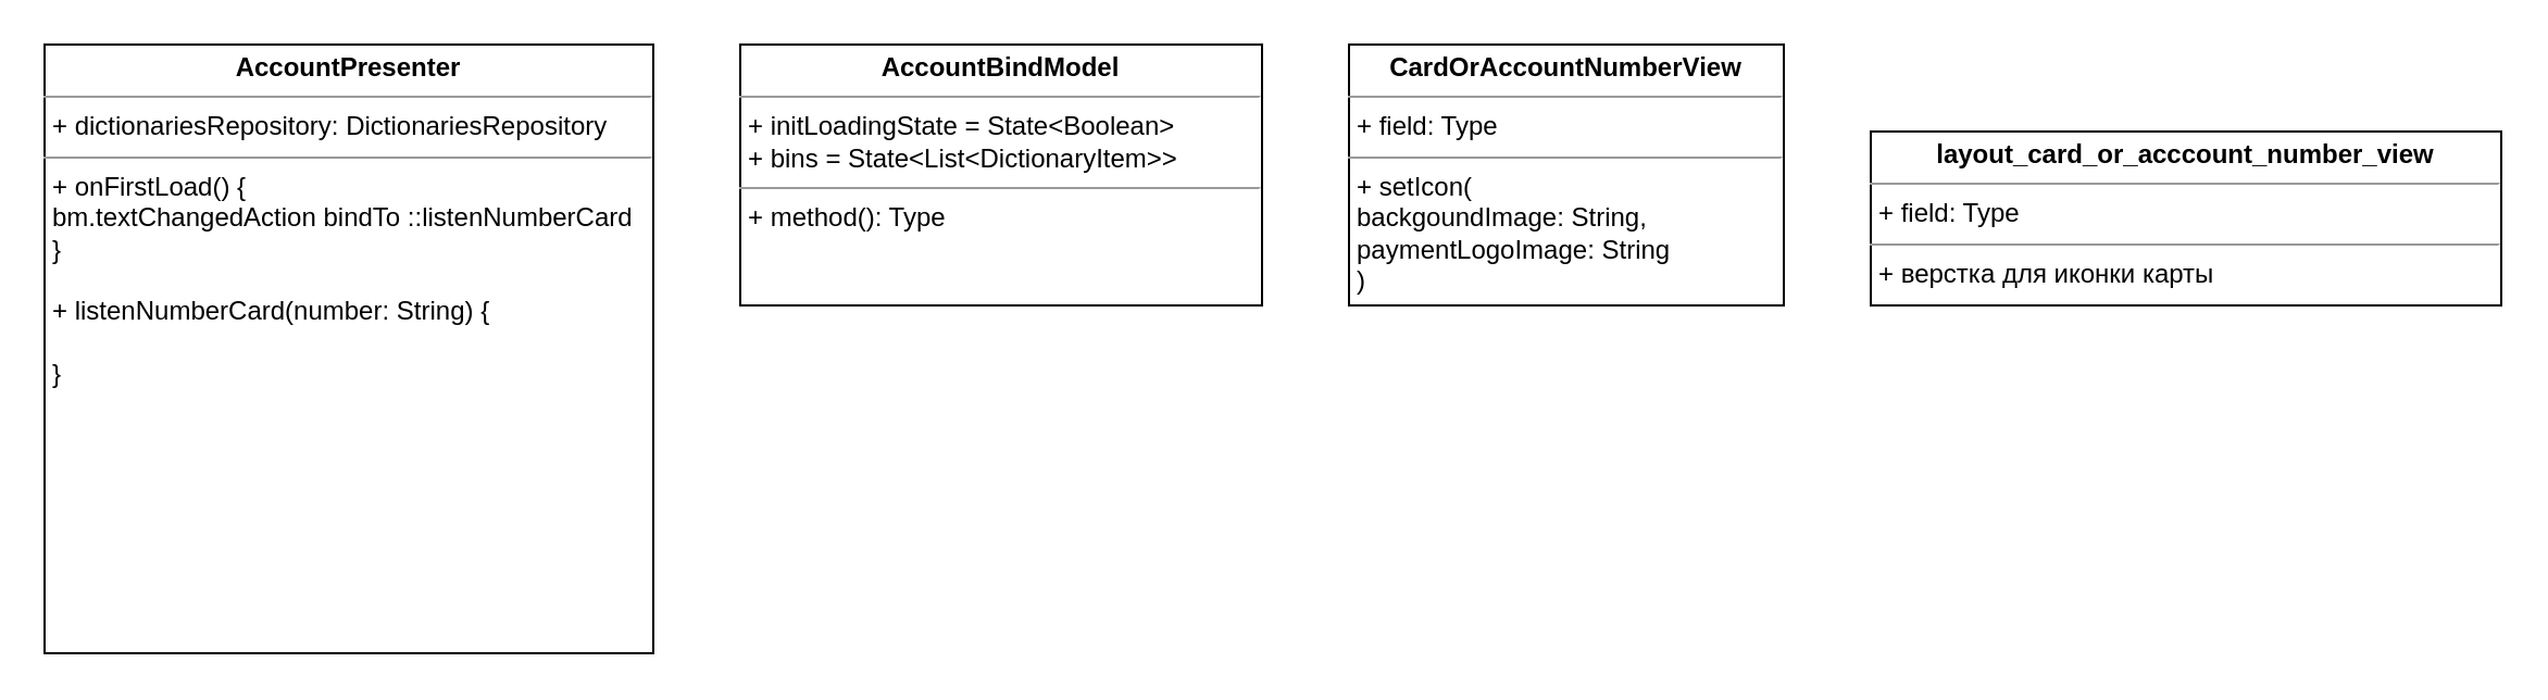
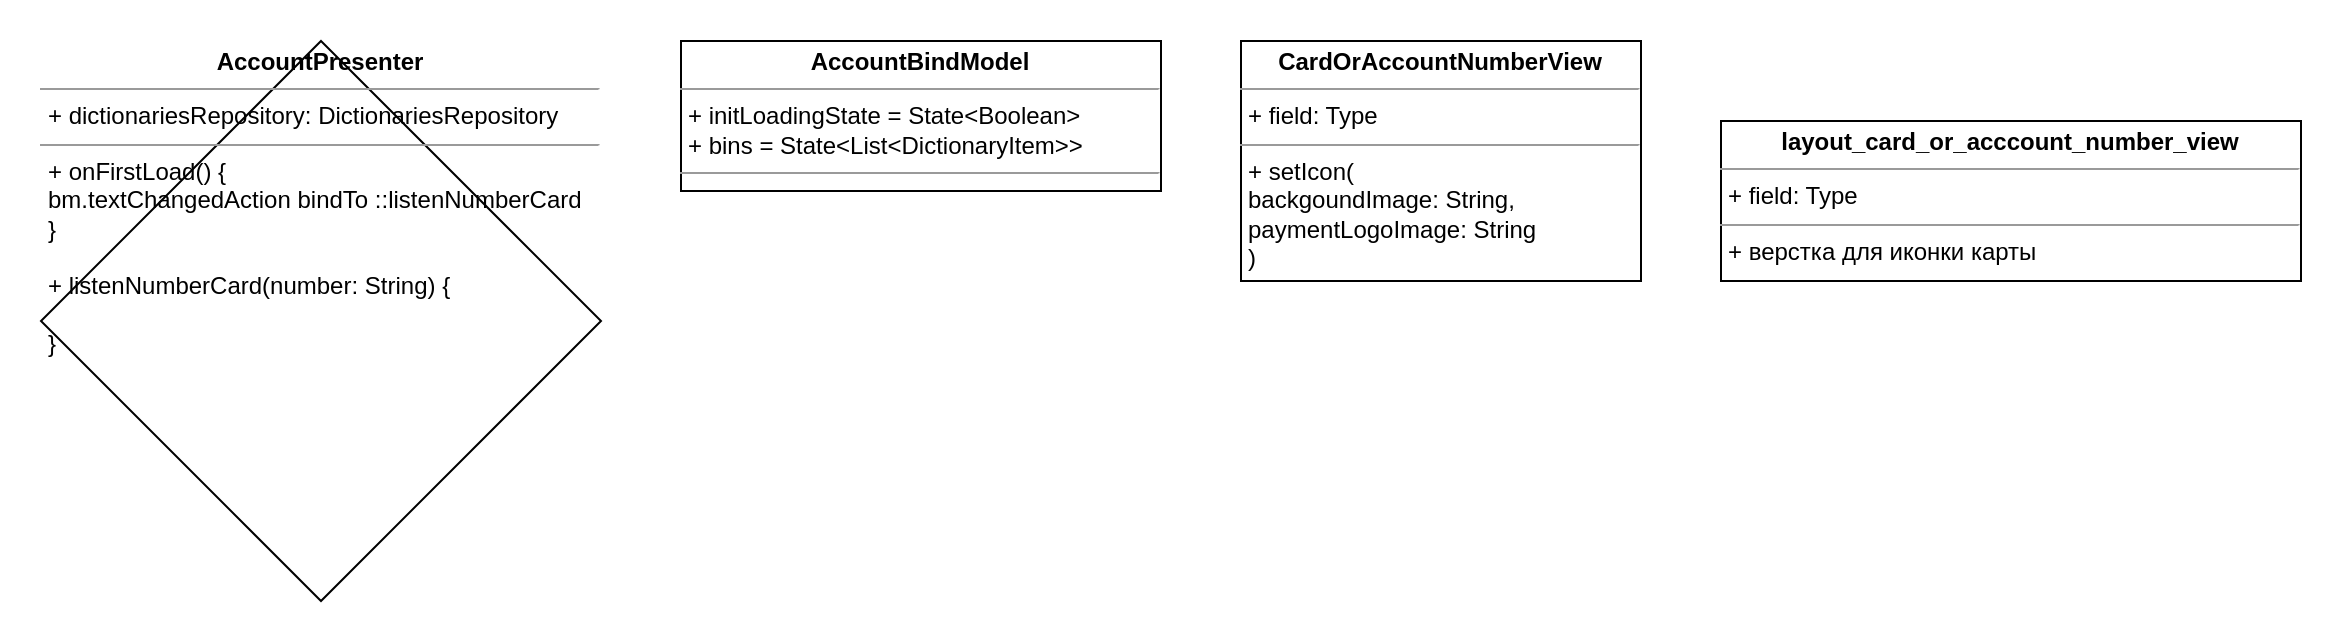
- <mxCell id="3" value="&lt;p style=&quot;margin:0px;margin-top:4px;text-align:center;&quot;&gt;&lt;b&gt;AccountBindModel&lt;/b&gt;&lt;/p&gt;&lt;hr size=&quot;1&quot;&gt;&lt;p style=&quot;margin:0px;margin-left:4px;&quot;&gt;+ initLoadingState = State&amp;lt;Boolean&amp;gt;&lt;/p&gt;&lt;p style=&quot;margin:0px;margin-left:4px;&quot;&gt;+ bins = State&amp;lt;List&amp;lt;DictionaryItem&amp;gt;&amp;gt;&lt;br&gt;&lt;/p&gt;&lt;hr size=&quot;1&quot;&gt;&lt;p style=&quot;margin:0px;margin-left:4px;&quot;&gt;+ method(): Type&lt;/p&gt;" style="verticalAlign=top;align=left;overflow=fill;fontSize=12;fontFamily=Helvetica;html=1;" vertex="1" parent="1"><mxGeometry x="340" y="20" width="240" height="120" as="geometry" /></mxCell>
+ <mxCell id="3" value="&lt;p style=&quot;margin:0px;margin-top:4px;text-align:center;&quot;&gt;&lt;b&gt;AccountBindModel&lt;/b&gt;&lt;/p&gt;&lt;hr size=&quot;1&quot;&gt;&lt;p style=&quot;margin:0px;margin-left:4px;&quot;&gt;+ initLoadingState = State&amp;lt;Boolean&amp;gt;&lt;/p&gt;&lt;p style=&quot;margin:0px;margin-left:4px;&quot;&gt;+ bins = State&amp;lt;List&amp;lt;DictionaryItem&amp;gt;&amp;gt;&lt;br&gt;&lt;/p&gt;&lt;hr size=&quot;1&quot;&gt;&lt;p style=&quot;margin:0px;margin-left:4px;&quot;&gt;+ method(): Type&lt;/p&gt;" style="verticalAlign=top;align=left;overflow=fill;fontSize=12;fontFamily=Helvetica;html=1;" vertex="1" parent="1"><mxGeometry x="340" y="20" width="240" height="75" as="geometry" /></mxCell>
- <mxCell id="2" value="&lt;p style=&quot;margin:0px;margin-top:4px;text-align:center;&quot;&gt;&lt;b&gt;AccountPresenter&lt;/b&gt;&lt;/p&gt;&lt;hr size=&quot;1&quot;&gt;&lt;p style=&quot;margin:0px;margin-left:4px;&quot;&gt;+ dictionariesRepository: DictionariesRepository&lt;br&gt;&lt;/p&gt;&lt;hr size=&quot;1&quot;&gt;&lt;p style=&quot;margin:0px;margin-left:4px;&quot;&gt;+ onFirstLoad() {&lt;/p&gt;&lt;p style=&quot;margin:0px;margin-left:4px;&quot;&gt;bm.textChangedAction bindTo ::listenNumberCard&lt;br&gt;&lt;/p&gt;&lt;p style=&quot;margin:0px;margin-left:4px;&quot;&gt;}&lt;/p&gt;&lt;p style=&quot;margin:0px;margin-left:4px;&quot;&gt;&lt;br&gt;&lt;/p&gt;&lt;p style=&quot;margin:0px;margin-left:4px;&quot;&gt;+ listenNumberCard(number: String) {&lt;/p&gt;&lt;p style=&quot;margin:0px;margin-left:4px;&quot;&gt;&lt;br&gt;&lt;/p&gt;&lt;p style=&quot;margin:0px;margin-left:4px;&quot;&gt;}&lt;br&gt;&lt;/p&gt;" style="verticalAlign=top;align=left;overflow=fill;fontSize=12;fontFamily=Helvetica;html=1;" vertex="1" parent="1"><mxGeometry x="20" y="20" width="280" height="280" as="geometry" /></mxCell>
+ <mxCell id="2" value="&lt;p style=&quot;margin:0px;margin-top:4px;text-align:center;&quot;&gt;&lt;b&gt;AccountPresenter&lt;/b&gt;&lt;/p&gt;&lt;hr size=&quot;1&quot;&gt;&lt;p style=&quot;margin:0px;margin-left:4px;&quot;&gt;+ dictionariesRepository: DictionariesRepository&lt;br&gt;&lt;/p&gt;&lt;hr size=&quot;1&quot;&gt;&lt;p style=&quot;margin:0px;margin-left:4px;&quot;&gt;+ onFirstLoad() {&lt;/p&gt;&lt;p style=&quot;margin:0px;margin-left:4px;&quot;&gt;bm.textChangedAction bindTo ::listenNumberCard&lt;br&gt;&lt;/p&gt;&lt;p style=&quot;margin:0px;margin-left:4px;&quot;&gt;}&lt;/p&gt;&lt;p style=&quot;margin:0px;margin-left:4px;&quot;&gt;&lt;br&gt;&lt;/p&gt;&lt;p style=&quot;margin:0px;margin-left:4px;&quot;&gt;+ listenNumberCard(number: String) {&lt;/p&gt;&lt;p style=&quot;margin:0px;margin-left:4px;&quot;&gt;&lt;br&gt;&lt;/p&gt;&lt;p style=&quot;margin:0px;margin-left:4px;&quot;&gt;}&lt;br&gt;&lt;/p&gt;" style="rhombus;verticalAlign=top;align=left;overflow=fill;fontSize=12;fontFamily=Helvetica;html=1;" vertex="1" parent="1"><mxGeometry x="20" y="20" width="280" height="280" as="geometry" /></mxCell>
